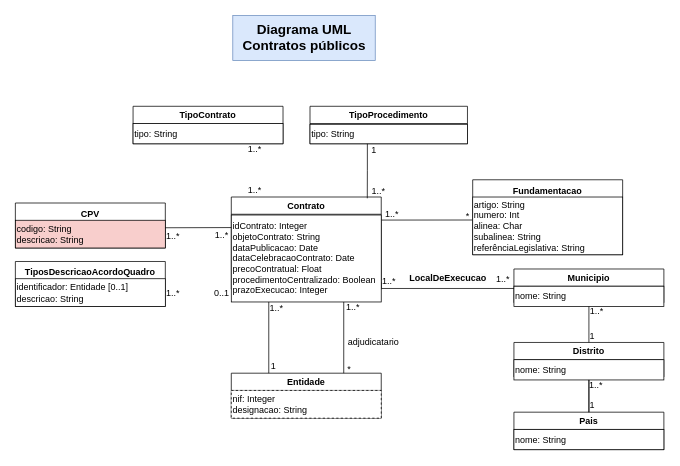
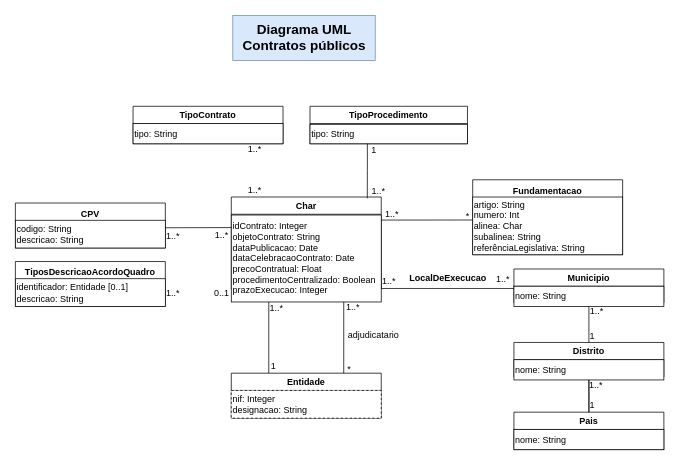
- <mxCell id="4" value="Contrato" style="swimlane;whiteSpace=wrap;html=1;align=center;" parent="1" vertex="1"><mxGeometry x="308" y="262" width="200" height="123" as="geometry"><mxRectangle x="290" y="50" width="90" height="30" as="alternateBounds" /></mxGeometry></mxCell>
+ <mxCell id="4" value="Char" style="swimlane;whiteSpace=wrap;html=1;align=center;" parent="1" vertex="1"><mxGeometry x="308" y="262" width="200" height="123" as="geometry"><mxRectangle x="290" y="50" width="90" height="30" as="alternateBounds" /></mxGeometry></mxCell>
- <mxCell id="18" value="codigo: String&lt;div&gt;descricao: String&lt;/div&gt;" style="whiteSpace=wrap;html=1;align=left;fillColor=#f8cecc;" parent="17" vertex="1"><mxGeometry y="23" width="200" height="37" as="geometry" /></mxCell>
+ <mxCell id="18" value="codigo: String&lt;div&gt;descricao: String&lt;/div&gt;" style="whiteSpace=wrap;html=1;align=left;" parent="17" vertex="1"><mxGeometry y="23" width="200" height="37" as="geometry" /></mxCell>
- <mxCell id="12" value="adjudicatario" style="text;html=1;align=center;verticalAlign=middle;whiteSpace=wrap;rounded=0;" parent="1" vertex="1"><mxGeometry x="468" y="441" width="60" height="30" as="geometry" /></mxCell>
+ <mxCell id="12" value="adjudicatario" style="text;html=1;align=center;verticalAlign=middle;whiteSpace=wrap;rounded=0;" parent="1" vertex="1"><mxGeometry x="468" y="431" width="60" height="30" as="geometry" /></mxCell>
